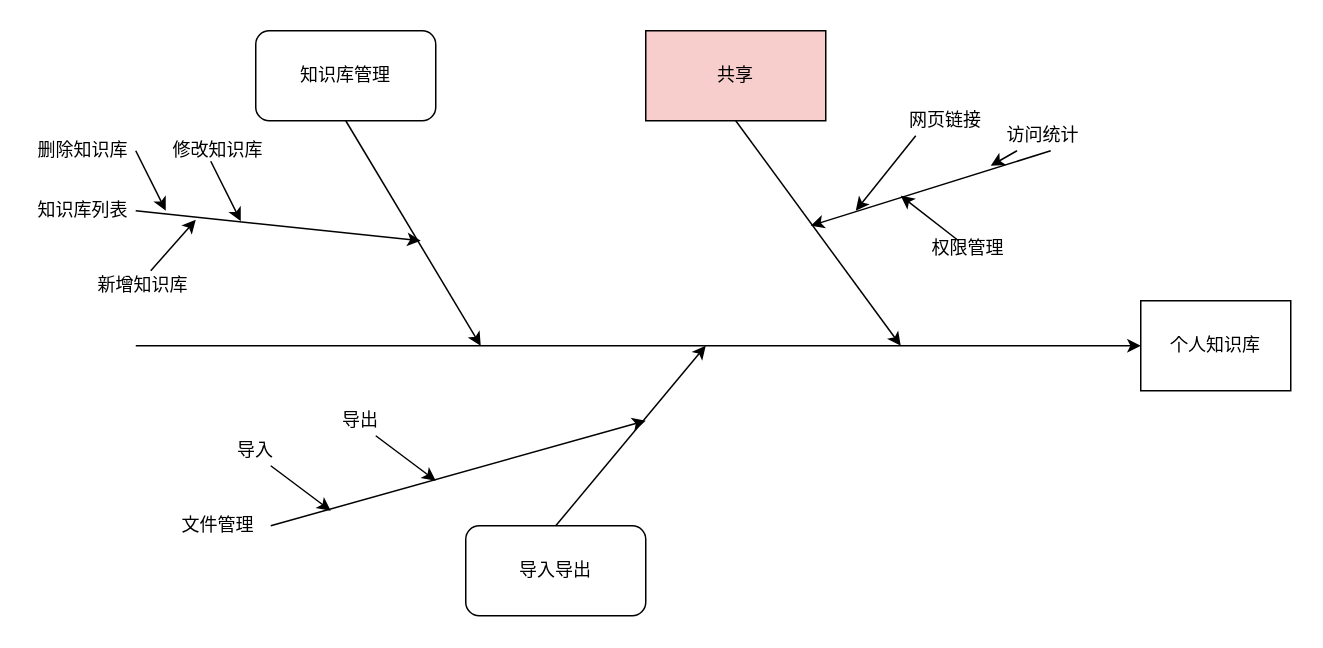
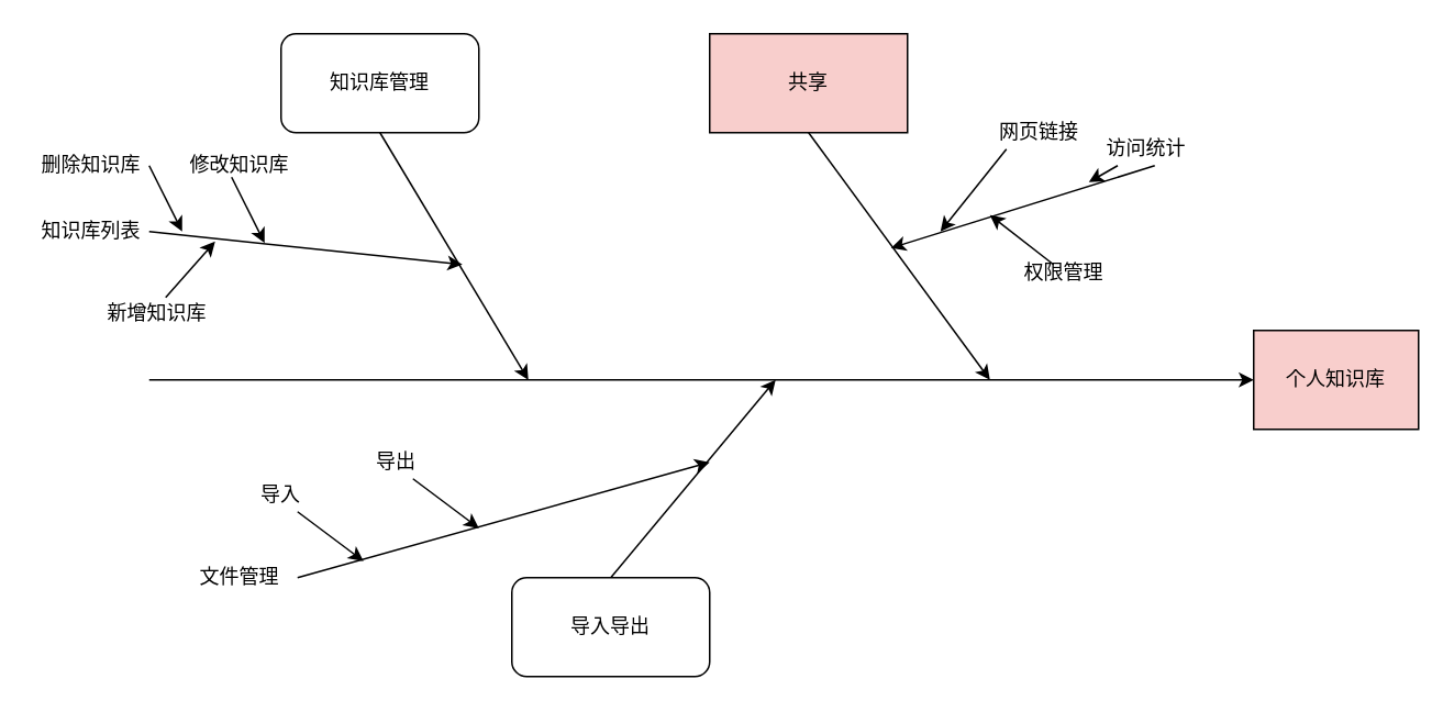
- <mxCell id="6" value="个人知识库" style="rounded=0;whiteSpace=wrap;html=1;" vertex="1" parent="1"><mxGeometry x="760" y="200" width="100" height="60" as="geometry" /></mxCell>
+ <mxCell id="6" value="个人知识库" style="rounded=0;whiteSpace=wrap;html=1;fillColor=#f8cecc;" vertex="1" parent="1"><mxGeometry x="760" y="200" width="100" height="60" as="geometry" /></mxCell>
